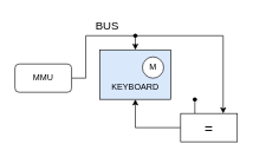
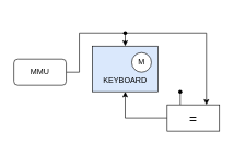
- <mxCell id="12" value="BUS" style="text;html=1;align=center;verticalAlign=middle;resizable=0;points=[];autosize=1;strokeColor=none;fillColor=none;fontSize=16;" vertex="1" parent="1"><mxGeometry x="120" y="20" width="60" height="30" as="geometry" /></mxCell>
